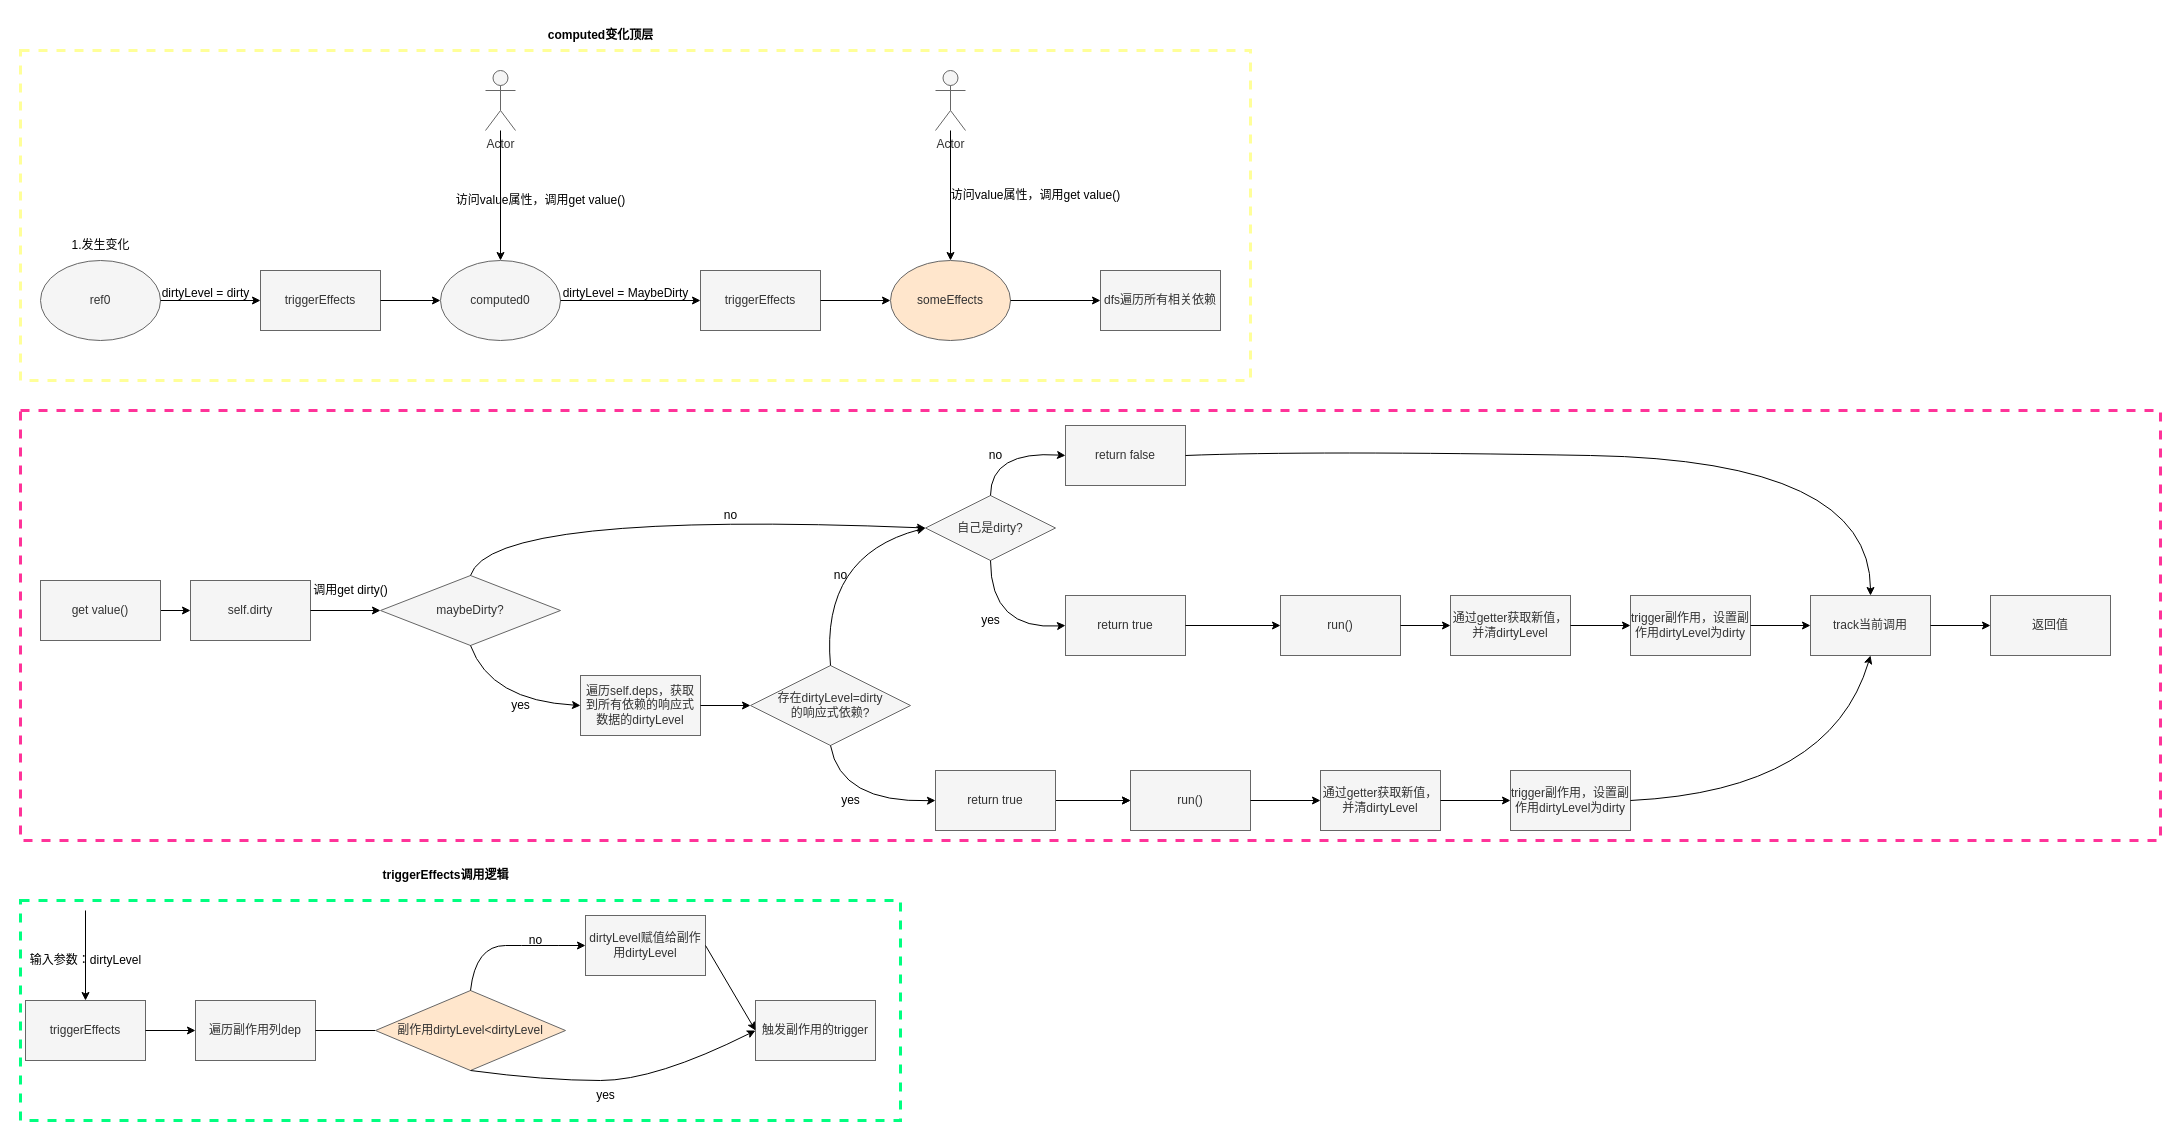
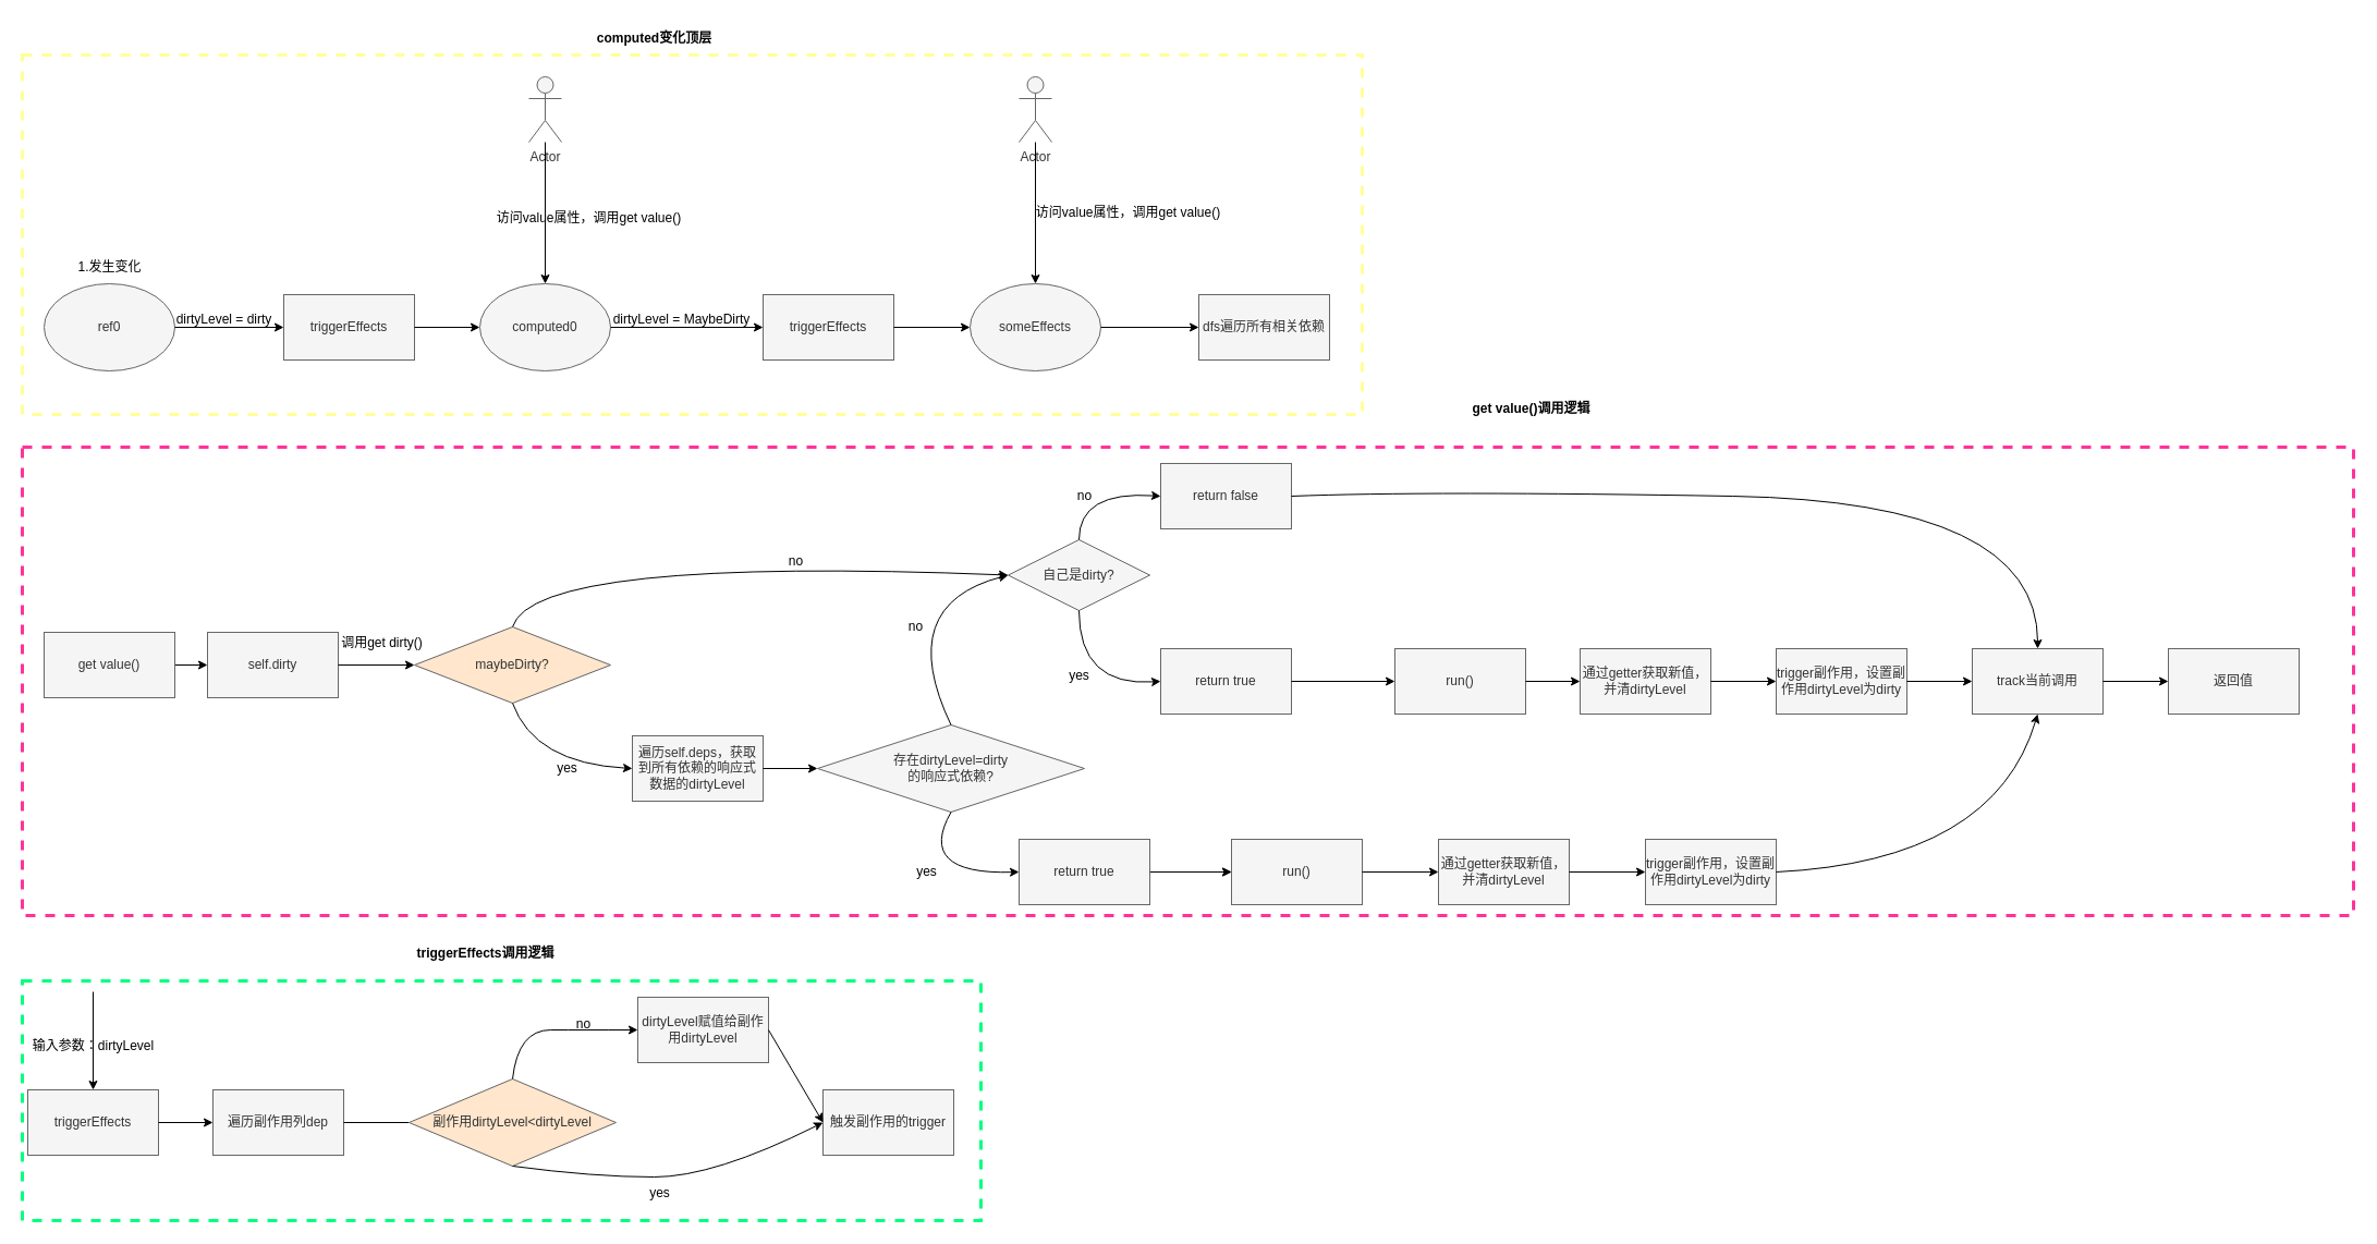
- <mxCell id="12" value="someEffects" style="ellipse;whiteSpace=wrap;html=1;fontColor=#333333;fillColor=#ffe6cc;strokeColor=#666666;" parent="1" vertex="1"><mxGeometry x="890" y="260" width="120" height="80" as="geometry" /></mxCell>
+ <mxCell id="12" value="someEffects" style="ellipse;whiteSpace=wrap;html=1;fontColor=#333333;fillColor=#f5f5f5;strokeColor=#666666;" parent="1" vertex="1"><mxGeometry x="890" y="260" width="120" height="80" as="geometry" /></mxCell>
+ <mxCell id="84" value="&lt;b&gt;get value()调用逻辑&lt;/b&gt;" style="text;html=1;align=center;verticalAlign=middle;resizable=0;points=[];autosize=1;strokeColor=none;fillColor=none;fontColor=#000000;" parent="1" vertex="1"><mxGeometry x="1340" y="360" width="130" height="30" as="geometry" /></mxCell>
- <mxCell id="21" value="maybeDirty?" style="rhombus;whiteSpace=wrap;html=1;fontColor=#333333;fillColor=#f5f5f5;strokeColor=#666666;" parent="1" vertex="1"><mxGeometry x="380" y="575" width="180" height="70" as="geometry" /></mxCell>
+ <mxCell id="21" value="maybeDirty?" style="rhombus;whiteSpace=wrap;html=1;fontColor=#333333;fillColor=#ffe6cc;strokeColor=#666666;" parent="1" vertex="1"><mxGeometry x="380" y="575" width="180" height="70" as="geometry" /></mxCell>
- <mxCell id="28" value="存在dirtyLevel=dirty&lt;br&gt;的响应式依赖?" style="rhombus;whiteSpace=wrap;html=1;fontColor=#333333;fillColor=#f5f5f5;strokeColor=#666666;" parent="1" vertex="1"><mxGeometry x="750" y="665" width="160" height="80" as="geometry" /></mxCell>
+ <mxCell id="28" value="存在dirtyLevel=dirty&lt;br&gt;的响应式依赖?" style="rhombus;whiteSpace=wrap;html=1;fontColor=#333333;fillColor=#f5f5f5;strokeColor=#666666;" parent="1" vertex="1"><mxGeometry x="750" y="665" width="245" height="80" as="geometry" /></mxCell>
